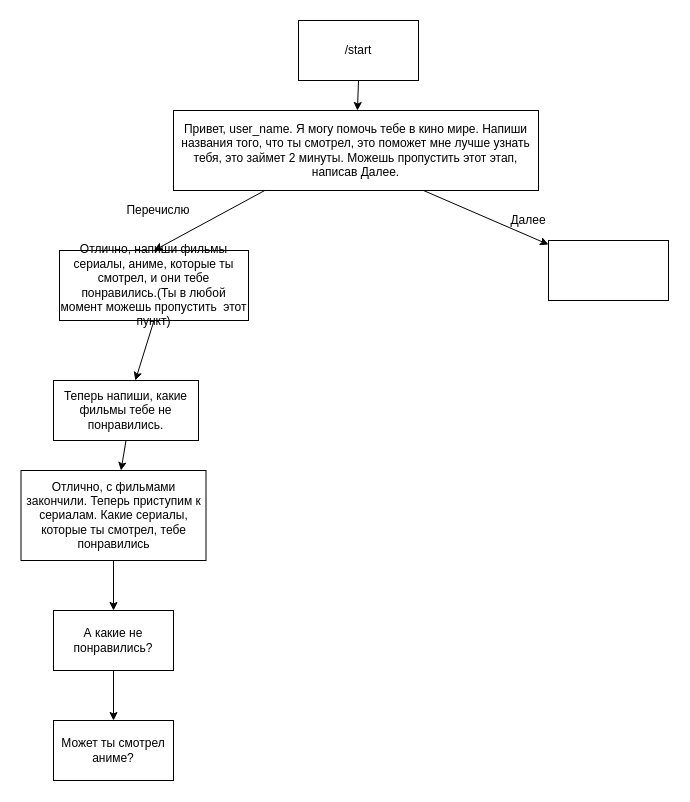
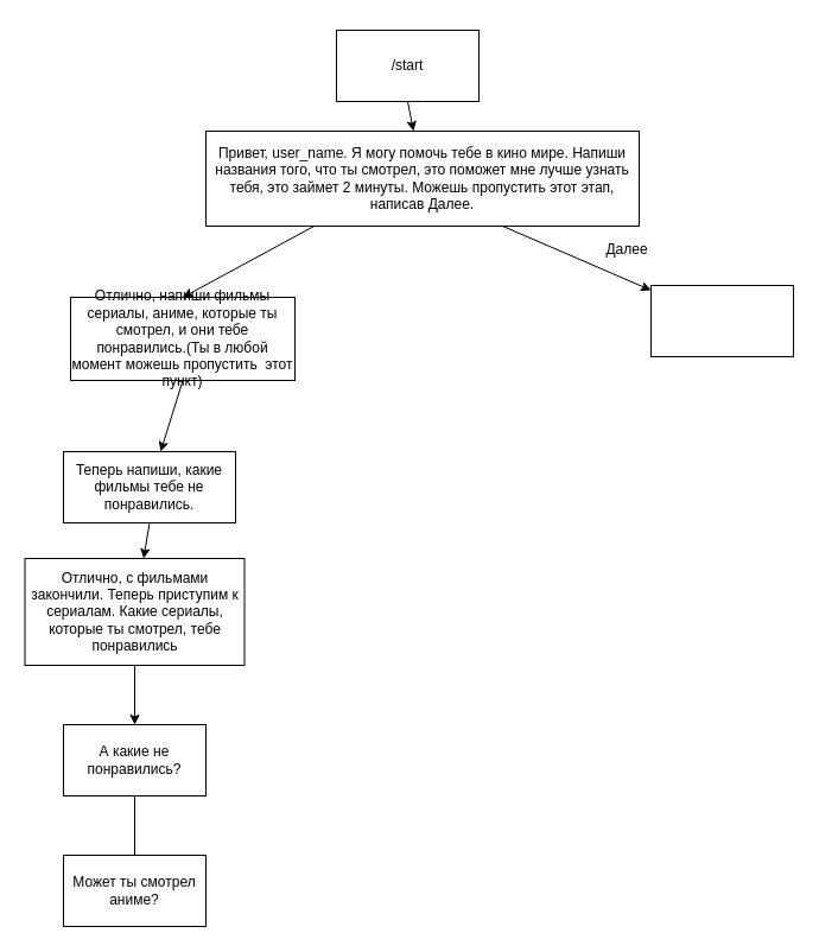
- <mxCell id="2" value="/start" style="rounded=0;whiteSpace=wrap;html=1;" vertex="1" parent="1"><mxGeometry x="298" width="120" height="60" as="geometry" y="20" /></mxCell>
+ <mxCell id="2" value="/start" style="rounded=0;whiteSpace=wrap;html=1;" vertex="1" parent="1"><mxGeometry x="283" y="25" width="120" height="60" as="geometry" /></mxCell>
- <mxCell id="10" value="Перечислю" style="text;html=1;strokeColor=none;fillColor=none;align=center;verticalAlign=middle;whiteSpace=wrap;rounded=0;" vertex="1" parent="1"><mxGeometry x="138" y="200" width="40" height="20" as="geometry" /></mxCell>
- <mxCell id="9" value="Далее" style="text;html=1;strokeColor=none;fillColor=none;align=center;verticalAlign=middle;whiteSpace=wrap;rounded=0;" vertex="1" parent="1"><mxGeometry x="508" y="210" width="40" height="20" as="geometry" /></mxCell>
+ <mxCell id="9" value="Далее" style="text;html=1;strokeColor=none;fillColor=none;align=center;verticalAlign=middle;whiteSpace=wrap;rounded=0;" vertex="1" parent="1"><mxGeometry x="508" y="200" width="40" height="20" as="geometry" /></mxCell>
- <mxCell id="18" value="" style="endArrow=classic;html=1;exitX=0.5;exitY=1;exitDx=0;exitDy=0;" edge="1" parent="1" source="15" target="17"><mxGeometry width="50" height="50" relative="1" as="geometry"><mxPoint x="228" y="720" as="sourcePoint" /><mxPoint x="278" y="670" as="targetPoint" /></mxGeometry></mxCell>
+ <mxCell id="18" value="" style="endArrow=none;html=1;exitX=0.5;exitY=1;exitDx=0;exitDy=0;" edge="1" parent="1" source="15" target="17"><mxGeometry width="50" height="50" relative="1" as="geometry"><mxPoint x="228" y="720" as="sourcePoint" /><mxPoint x="278" y="670" as="targetPoint" /></mxGeometry></mxCell>
